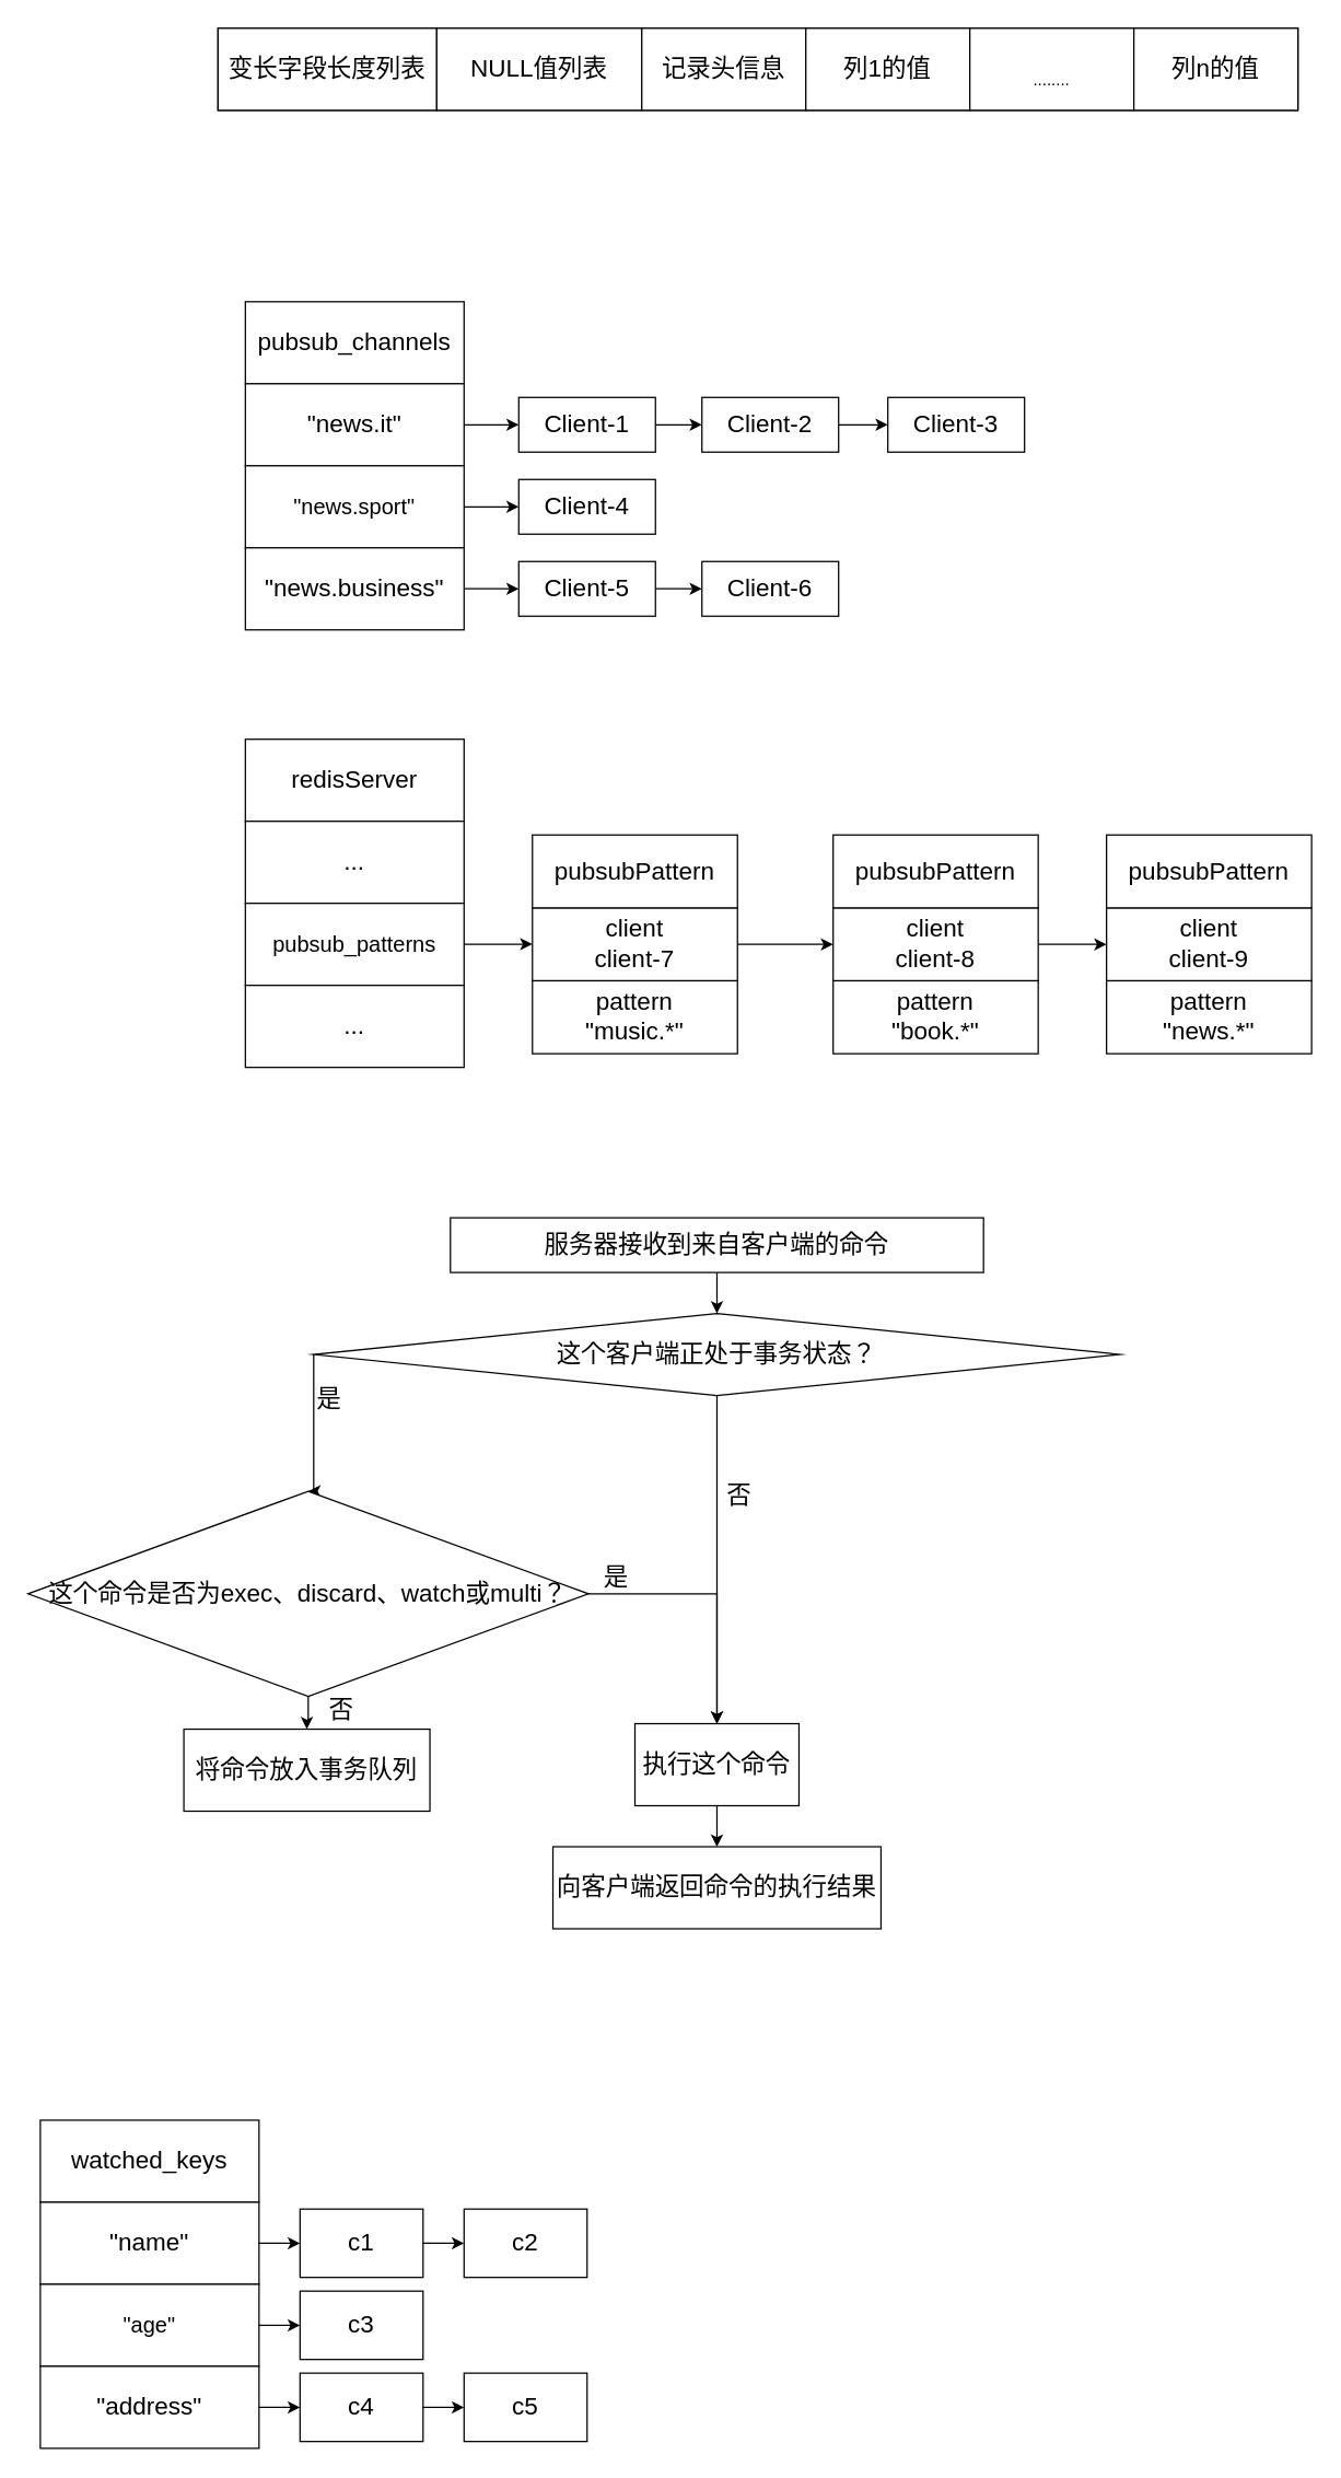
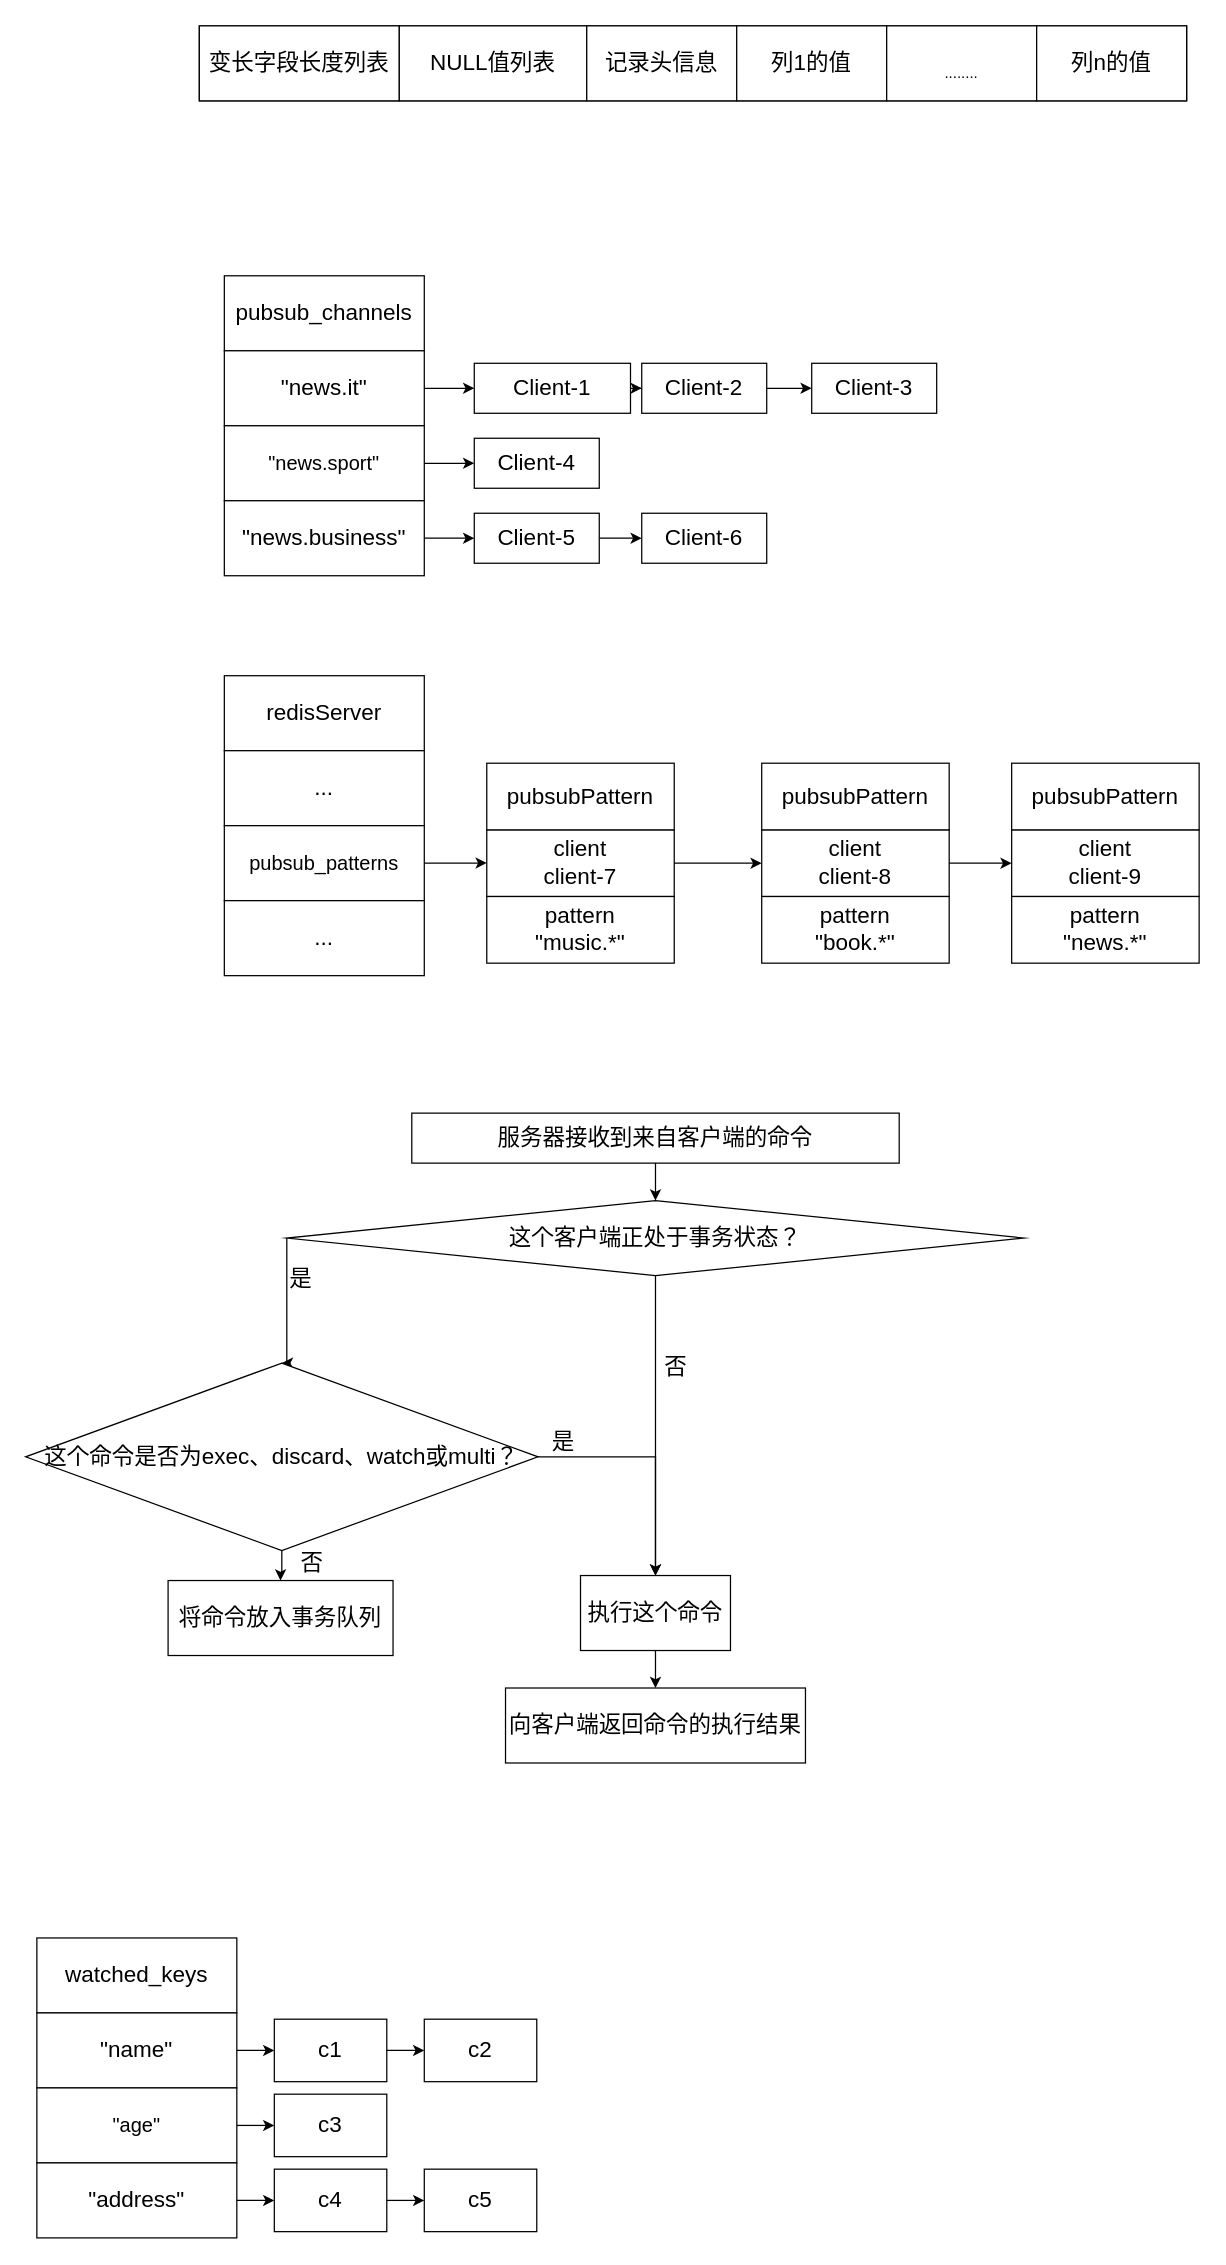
- <mxCell id="17" value="&lt;font style=&quot;font-size: 18px;&quot;&gt;Client-1&lt;/font&gt;" style="whiteSpace=wrap;html=1;rounded=0;" vertex="1" parent="1"><mxGeometry x="379" y="290" width="100" height="40" as="geometry" /></mxCell>
+ <mxCell id="17" value="&lt;font style=&quot;font-size: 18px;&quot;&gt;Client-1&lt;/font&gt;" style="whiteSpace=wrap;html=1;rounded=0;" vertex="1" parent="1"><mxGeometry x="379" y="290" width="125" height="40" as="geometry" /></mxCell>
